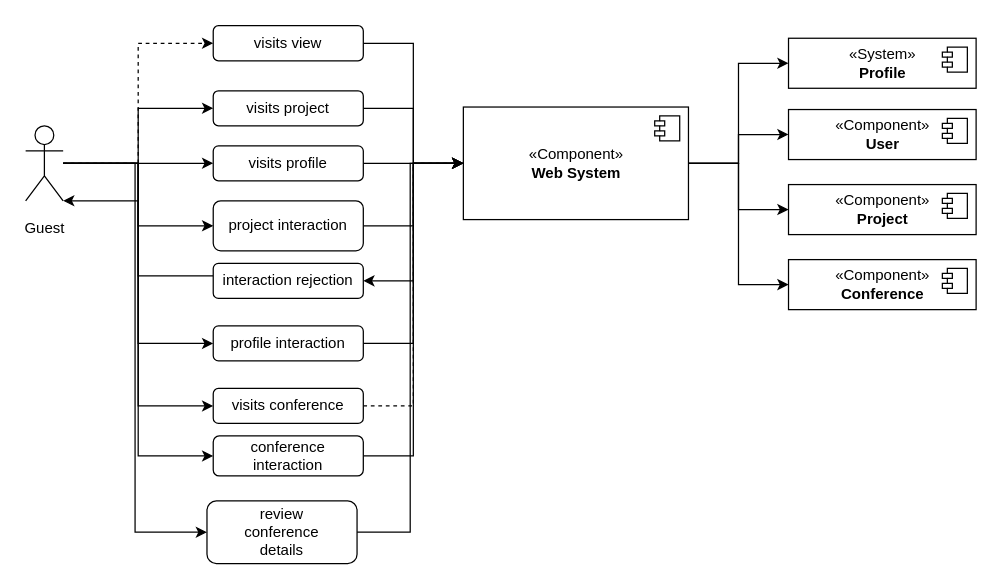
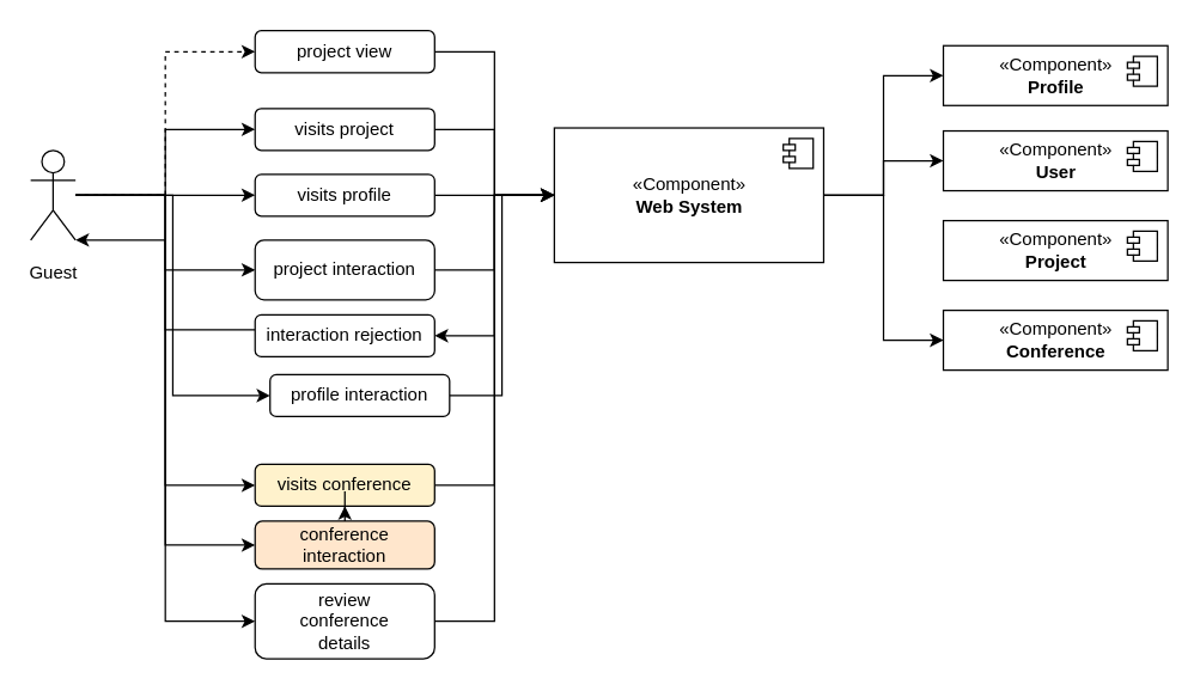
- <mxCell id="19" value="visits view" style="rounded=1;whiteSpace=wrap;html=1;" vertex="1" parent="1"><mxGeometry x="170" y="20" width="120" height="28" as="geometry" /></mxCell>
+ <mxCell id="19" value="project view" style="rounded=1;whiteSpace=wrap;html=1;" vertex="1" parent="1"><mxGeometry x="170" y="20" width="120" height="28" as="geometry" /></mxCell>
- <mxCell id="40" value="«System»&lt;br&gt;&lt;b&gt;Profile&lt;/b&gt;" style="html=1;dropTarget=0;" vertex="1" parent="1"><mxGeometry x="630" y="30" width="150" height="40" as="geometry" /></mxCell>
+ <mxCell id="40" value="«Component»&lt;br&gt;&lt;b&gt;Profile&lt;/b&gt;" style="html=1;dropTarget=0;" vertex="1" parent="1"><mxGeometry x="630" y="30" width="150" height="40" as="geometry" /></mxCell>
- <mxCell id="14" style="edgeStyle=orthogonalEdgeStyle;rounded=0;orthogonalLoop=1;jettySize=auto;html=1;entryX=0;entryY=0.5;entryDx=0;entryDy=0;" edge="1" parent="1" source="16" target="42"><mxGeometry relative="1" as="geometry" /></mxCell>
- <mxCell id="29" value="profile interaction" style="rounded=1;whiteSpace=wrap;html=1;" vertex="1" parent="1"><mxGeometry x="170" y="260" width="120" height="28" as="geometry" /></mxCell>
+ <mxCell id="29" value="profile interaction" style="rounded=1;whiteSpace=wrap;html=1;" vertex="1" parent="1"><mxGeometry x="180" y="250" width="120" height="28" as="geometry" /></mxCell>
- <mxCell id="31" value="visits conference" style="rounded=1;whiteSpace=wrap;html=1;" vertex="1" parent="1"><mxGeometry x="170" y="310" width="120" height="28" as="geometry" /></mxCell>
+ <mxCell id="31" value="visits conference" style="rounded=1;whiteSpace=wrap;html=1;fillColor=#fff2cc;" vertex="1" parent="1"><mxGeometry x="170" y="310" width="120" height="28" as="geometry" /></mxCell>
- <mxCell id="30" style="edgeStyle=orthogonalEdgeStyle;rounded=0;orthogonalLoop=1;jettySize=auto;html=1;entryX=0;entryY=0.5;entryDx=0;entryDy=0;dashed=1;" edge="1" parent="1" source="31" target="16"><mxGeometry relative="1" as="geometry" /></mxCell>
+ <mxCell id="30" style="edgeStyle=orthogonalEdgeStyle;rounded=0;orthogonalLoop=1;jettySize=auto;html=1;entryX=0;entryY=0.5;entryDx=0;entryDy=0;" edge="1" parent="1" source="31" target="16"><mxGeometry relative="1" as="geometry" /></mxCell>
- <mxCell id="33" value="conference interaction" style="rounded=1;whiteSpace=wrap;html=1;" vertex="1" parent="1"><mxGeometry x="170" y="348" width="120" height="32" as="geometry" /></mxCell>
+ <mxCell id="33" value="conference interaction" style="rounded=1;whiteSpace=wrap;html=1;fillColor=#ffe6cc;" vertex="1" parent="1"><mxGeometry x="170" y="348" width="120" height="32" as="geometry" /></mxCell>
- <mxCell id="32" style="edgeStyle=orthogonalEdgeStyle;rounded=0;orthogonalLoop=1;jettySize=auto;html=1;entryX=0;entryY=0.5;entryDx=0;entryDy=0;" edge="1" parent="1" source="33" target="16"><mxGeometry relative="1" as="geometry" /></mxCell>
+ <mxCell id="32" style="edgeStyle=orthogonalEdgeStyle;rounded=0;orthogonalLoop=1;jettySize=auto;html=1;" edge="1" parent="1" source="33" target="31"><mxGeometry relative="1" as="geometry" /></mxCell>
- <mxCell id="35" value="review&lt;br&gt;conference&lt;br&gt;details" style="rounded=1;whiteSpace=wrap;html=1;" vertex="1" parent="1"><mxGeometry x="165" y="400" width="120" height="50" as="geometry" /></mxCell>
+ <mxCell id="35" value="review&lt;br&gt;conference&lt;br&gt;details" style="rounded=1;whiteSpace=wrap;html=1;" vertex="1" parent="1"><mxGeometry x="170" y="390" width="120" height="50" as="geometry" /></mxCell>
